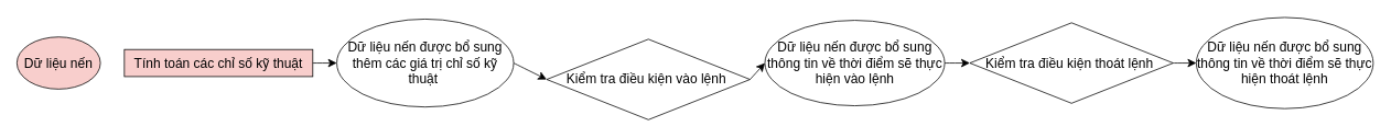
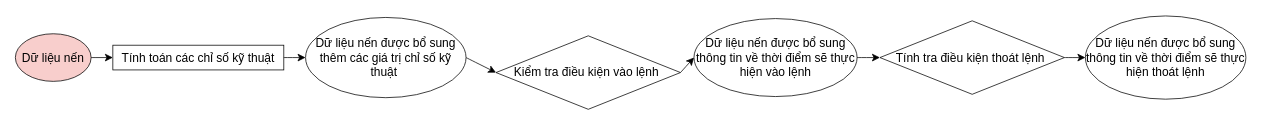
- <mxCell id="6" value="Kiểm tra điều kiện thoát lệnh&amp;nbsp;" style="rhombus;whiteSpace=wrap;html=1;fontSize=16;" vertex="1" parent="1"><mxGeometry x="1173" y="27.25" width="246" height="98" as="geometry" /></mxCell>
+ <mxCell id="6" value="Tính tra điều kiện thoát lệnh&amp;nbsp;" style="rhombus;whiteSpace=wrap;html=1;fontSize=16;" vertex="1" parent="1"><mxGeometry x="1173" y="27.25" width="246" height="98" as="geometry" /></mxCell>
+ <mxCell id="8" style="edgeStyle=none;curved=1;rounded=0;orthogonalLoop=1;jettySize=auto;html=1;exitX=1;exitY=0.5;exitDx=0;exitDy=0;entryX=0;entryY=0.5;entryDx=0;entryDy=0;fontSize=12;startSize=8;endSize=8;" edge="1" parent="1" source="9" target="2"><mxGeometry relative="1" as="geometry" /></mxCell>
- <mxCell id="2" value="Tính toán các chỉ số kỹ thuật" style="rounded=0;whiteSpace=wrap;html=1;fontSize=16;fillColor=#f8cecc;" vertex="1" parent="1"><mxGeometry x="150" y="59.75" width="228" height="33" as="geometry" /></mxCell>
+ <mxCell id="2" value="Tính toán các chỉ số kỹ thuật" style="rounded=0;whiteSpace=wrap;html=1;fontSize=16;" vertex="1" parent="1"><mxGeometry x="150" y="59.75" width="228" height="33" as="geometry" /></mxCell>
